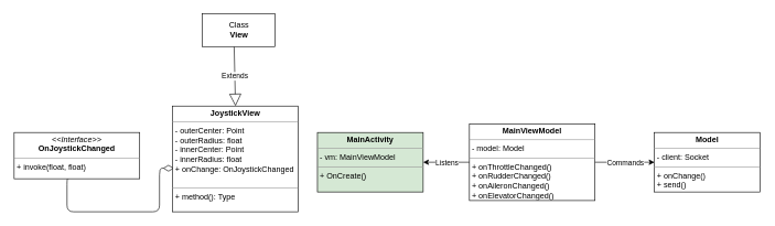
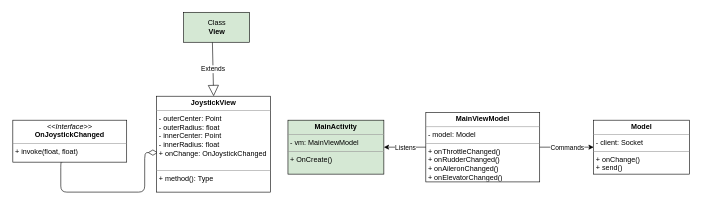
- <mxCell id="9" value="Class&lt;br&gt;&lt;b&gt;View&lt;/b&gt;" style="html=1;" vertex="1" parent="1"><mxGeometry x="305" y="20" width="110" height="50" as="geometry" /></mxCell>
+ <mxCell id="9" value="Class&lt;br&gt;&lt;b&gt;View&lt;/b&gt;" style="html=1;fillColor=#d5e8d4;" vertex="1" parent="1"><mxGeometry x="305" y="20" width="110" height="50" as="geometry" /></mxCell>
